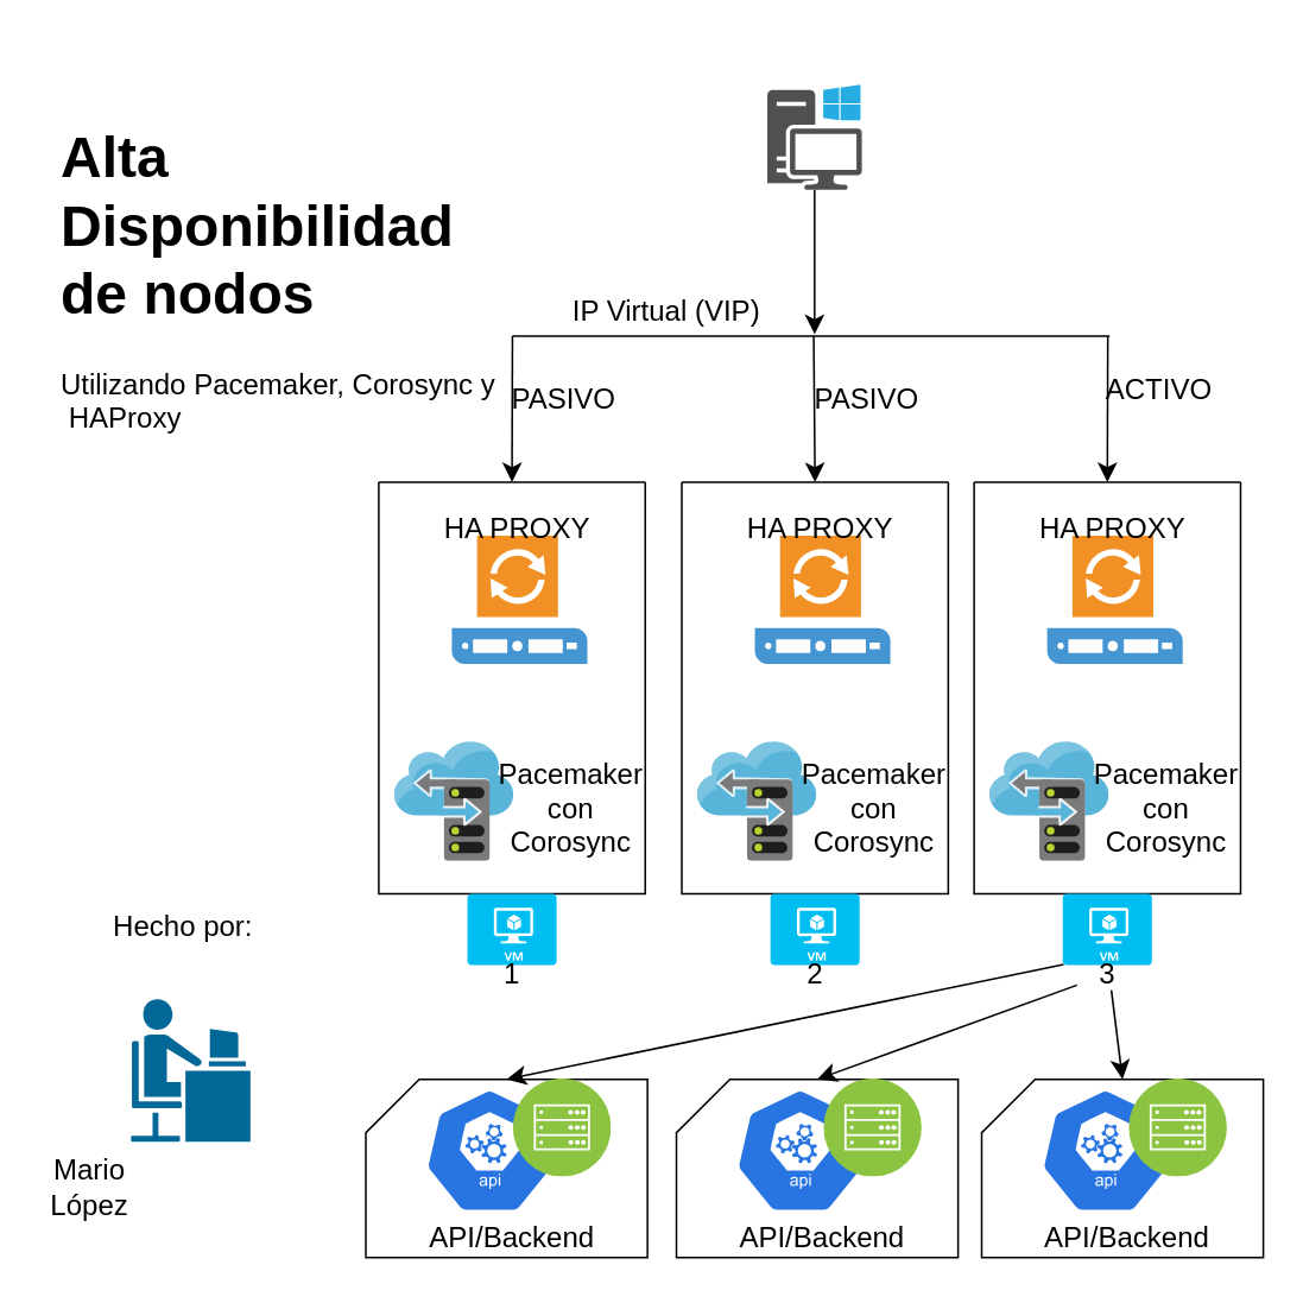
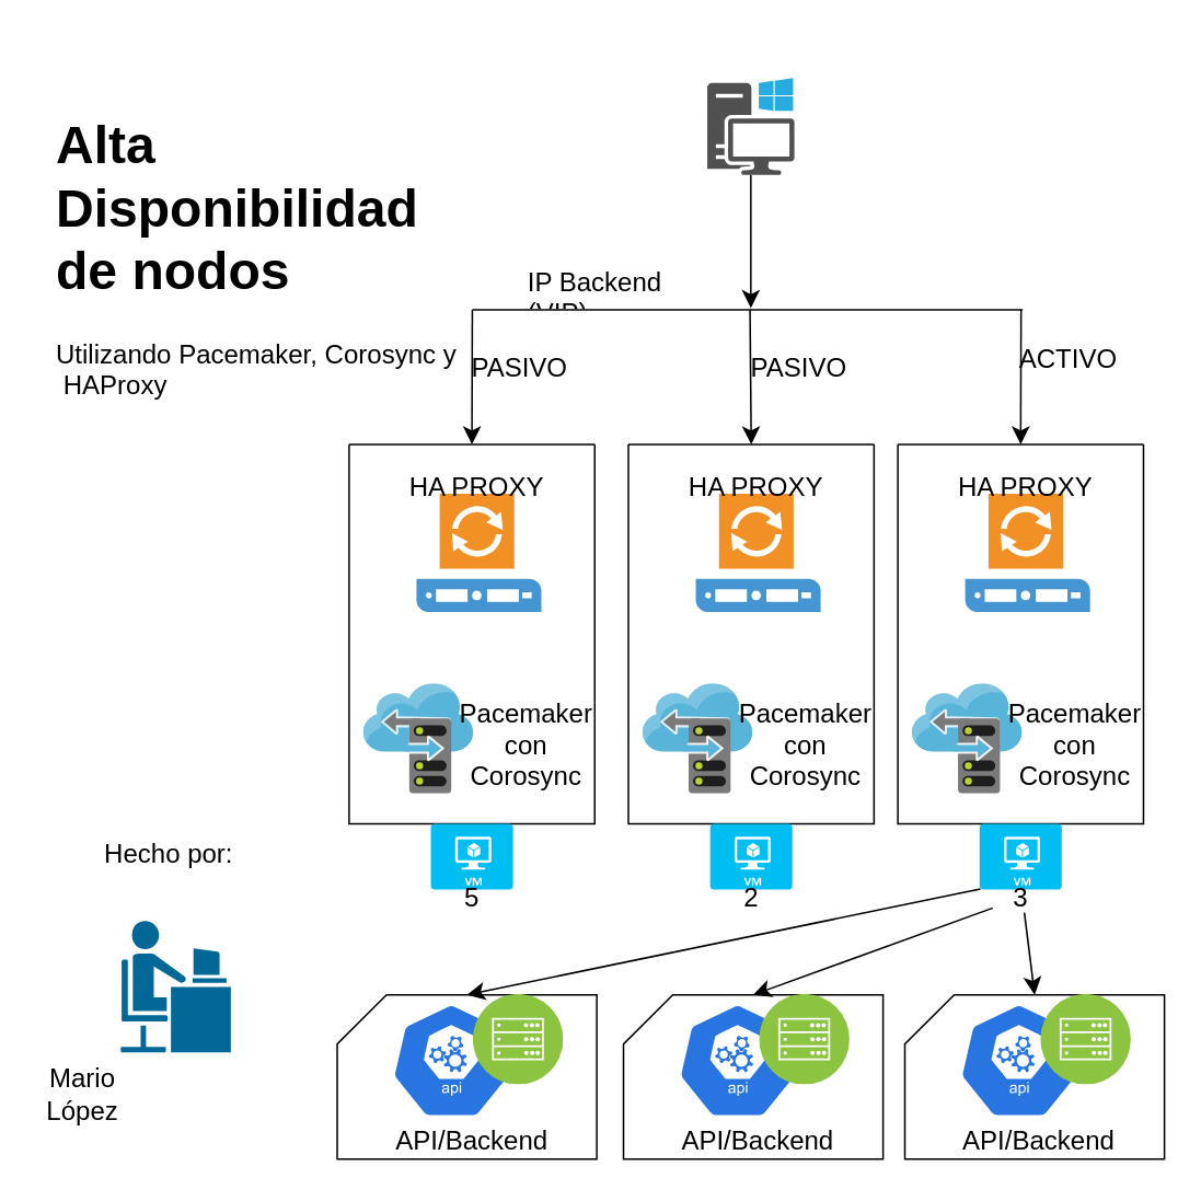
- <mxCell id="11" value="IP Virtual (VIP)" style="text;strokeColor=none;fillColor=none;align=left;verticalAlign=middle;spacingLeft=4;spacingRight=4;overflow=hidden;points=[[0,0.5],[1,0.5]];portConstraint=eastwest;rotatable=0;whiteSpace=wrap;html=1;fontSize=16;" vertex="1" parent="1"><mxGeometry x="315" y="159" width="122" height="30" as="geometry" /></mxCell>
+ <mxCell id="11" value="IP Backend (VIP)" style="text;strokeColor=none;fillColor=none;align=left;verticalAlign=middle;spacingLeft=4;spacingRight=4;overflow=hidden;points=[[0,0.5],[1,0.5]];portConstraint=eastwest;rotatable=0;whiteSpace=wrap;html=1;fontSize=16;" vertex="1" parent="1"><mxGeometry x="315" y="159" width="122" height="30" as="geometry" /></mxCell>
- <mxCell id="32" value="1" style="text;html=1;strokeColor=none;fillColor=none;align=center;verticalAlign=middle;whiteSpace=wrap;rounded=0;fontSize=16;" vertex="1" parent="1"><mxGeometry x="269.75" y="538" width="34" height="16" as="geometry" /></mxCell>
+ <mxCell id="32" value="5" style="text;html=1;strokeColor=none;fillColor=none;align=center;verticalAlign=middle;whiteSpace=wrap;rounded=0;fontSize=16;" vertex="1" parent="1"><mxGeometry x="269.75" y="538" width="34" height="16" as="geometry" /></mxCell>
